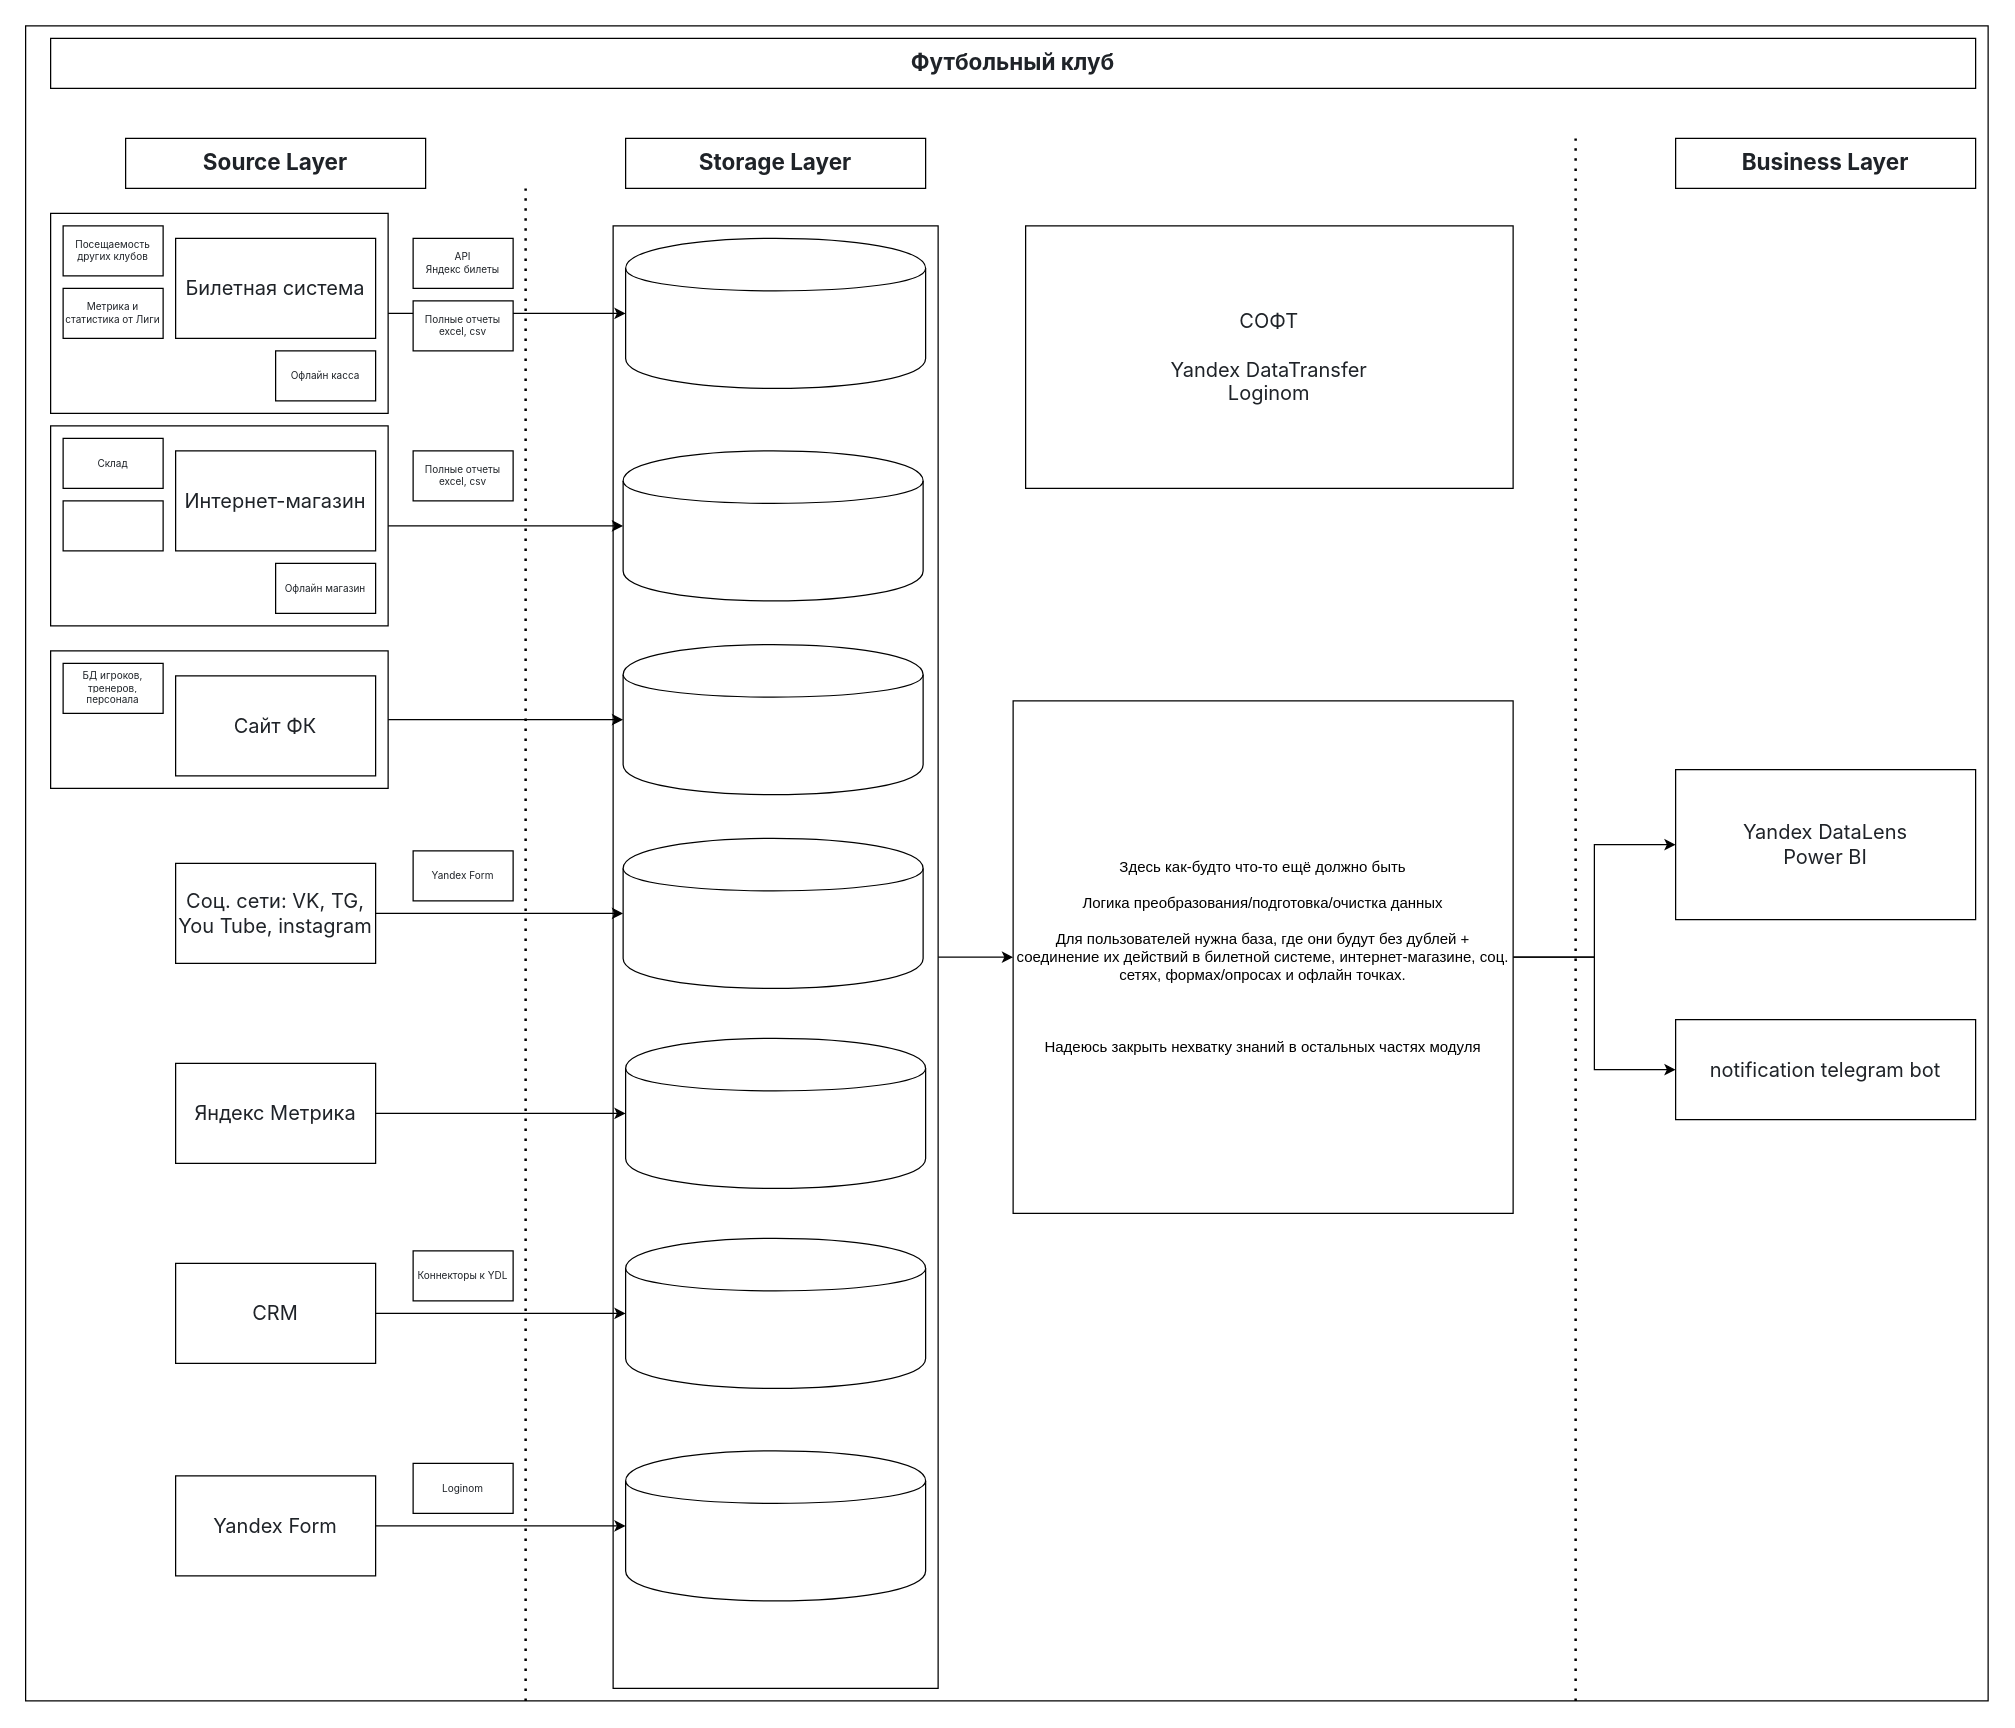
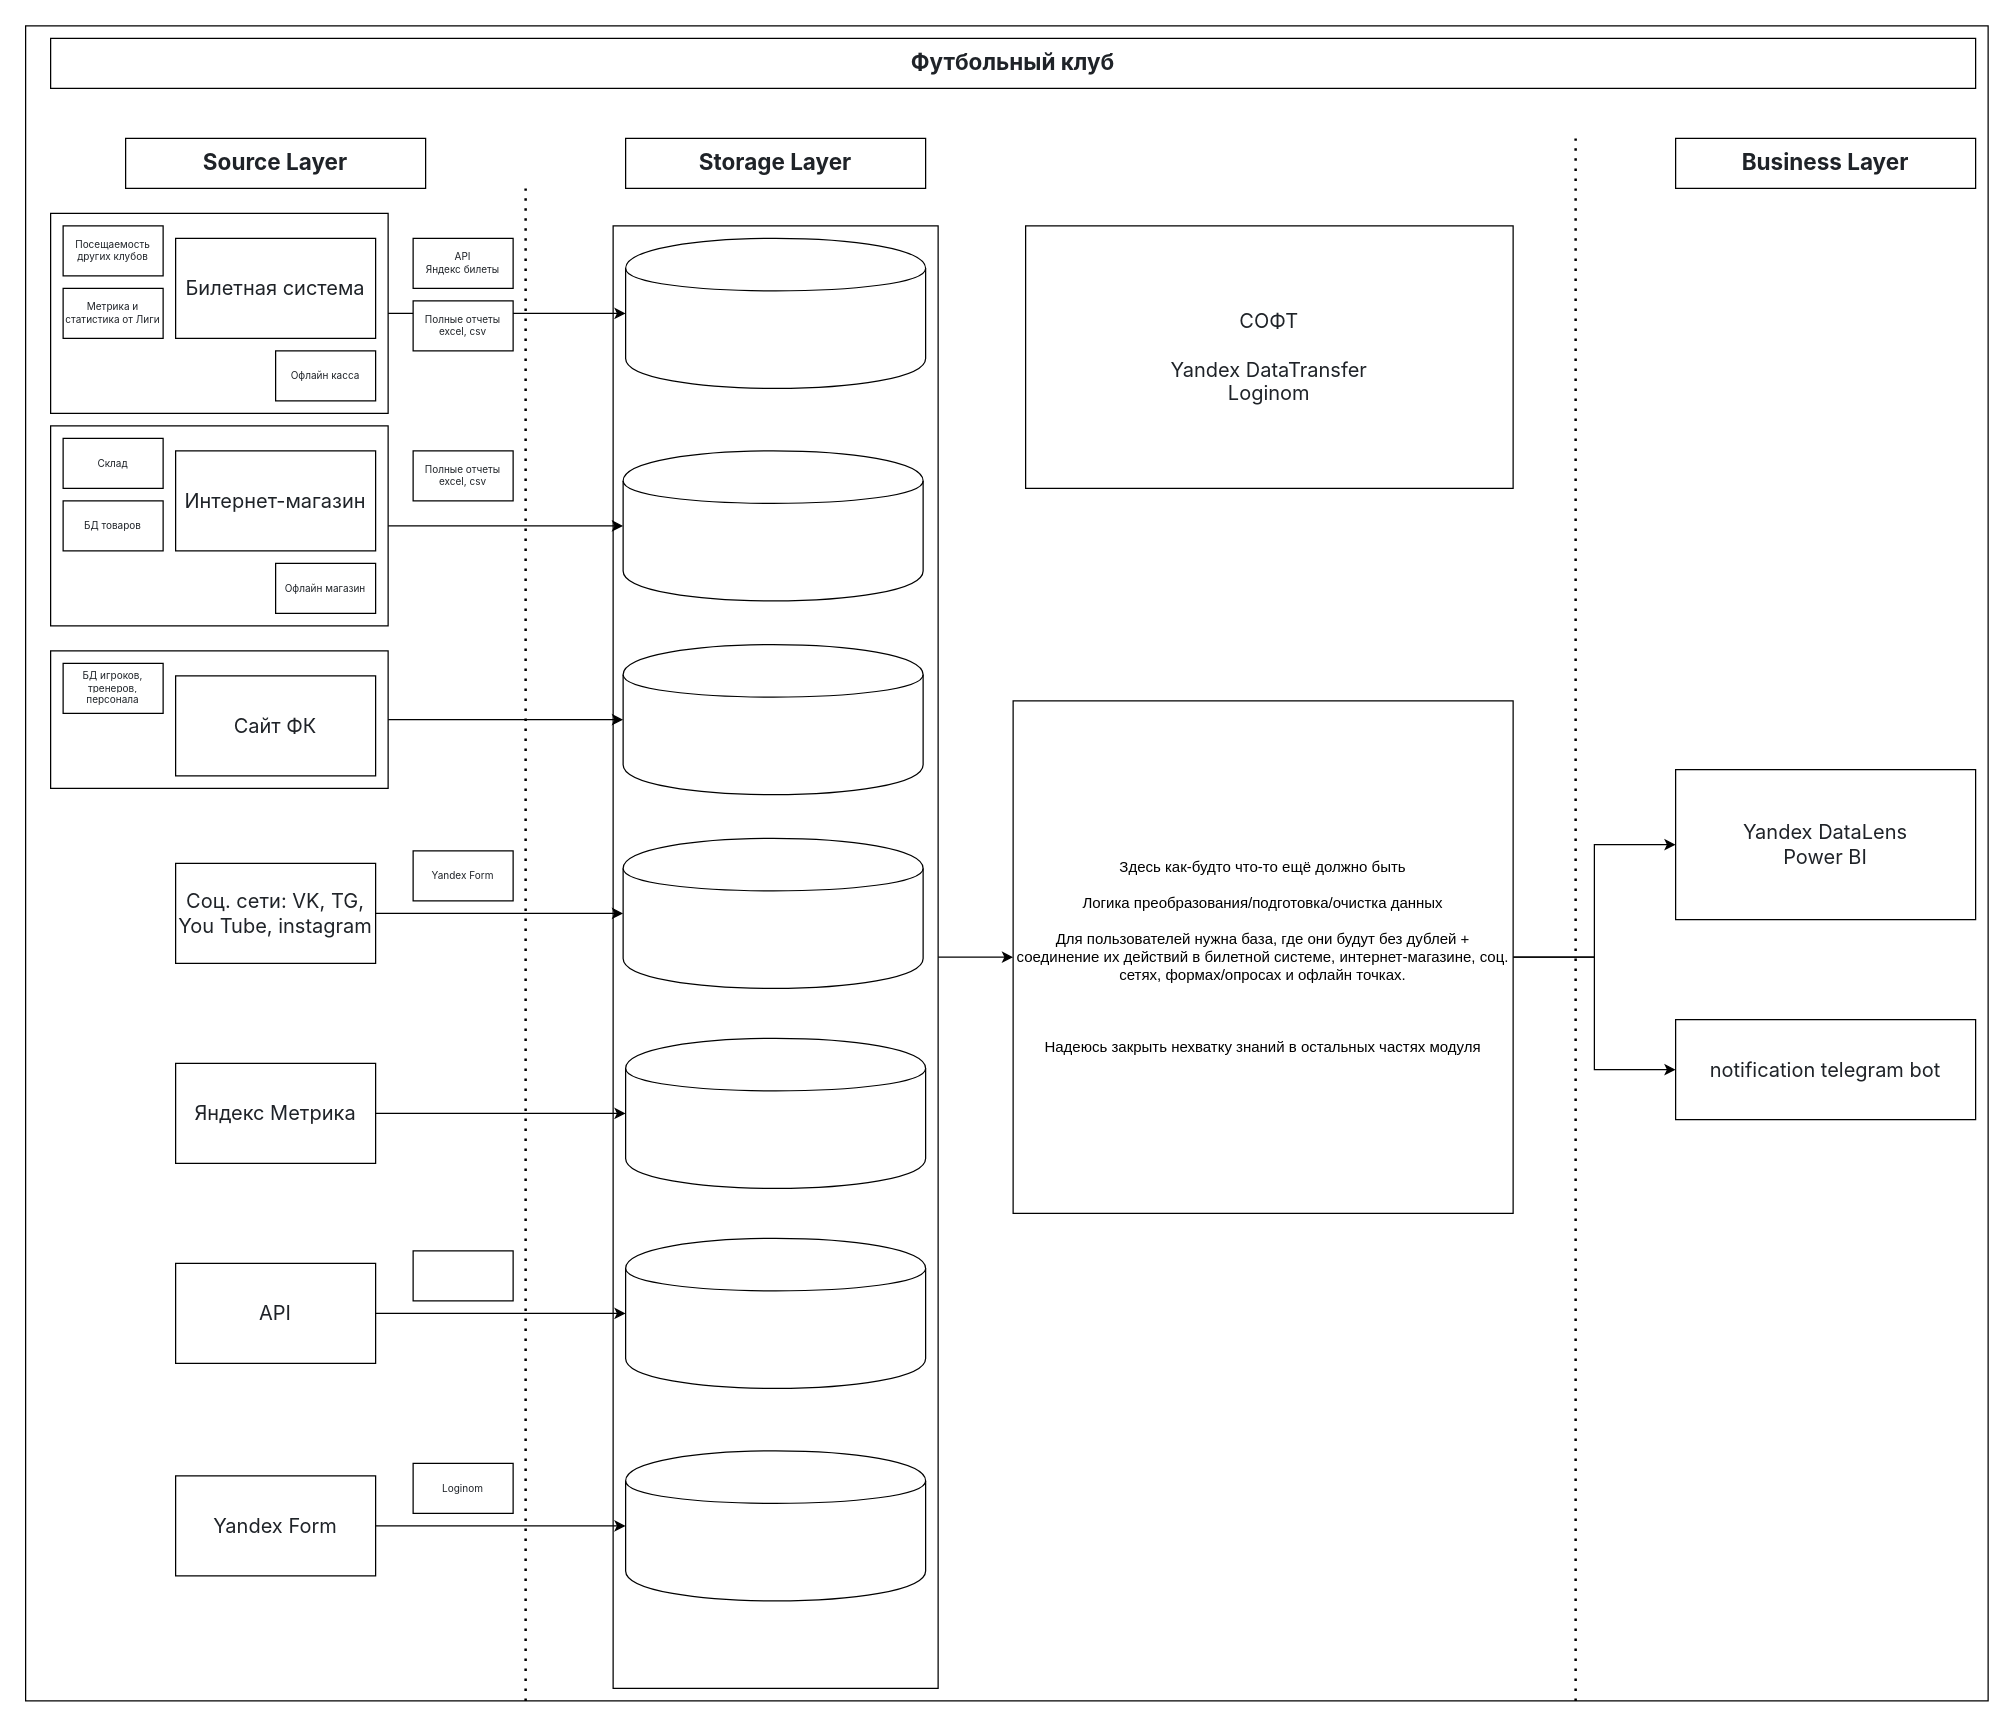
+ <mxCell id="38" value="&lt;span style=&quot;color: rgb(31, 35, 40); font-family: -apple-system, &amp;quot;system-ui&amp;quot;, &amp;quot;Segoe UI&amp;quot;, &amp;quot;Noto Sans&amp;quot;, Helvetica, Arial, sans-serif, &amp;quot;Apple Color Emoji&amp;quot;, &amp;quot;Segoe UI Emoji&amp;quot;; text-align: left; background-color: rgb(255, 255, 255);&quot;&gt;БД товаров&lt;/span&gt;" style="text;html=1;align=center;verticalAlign=middle;whiteSpace=wrap;rounded=0;fontSize=8;" vertex="1" parent="1"><mxGeometry x="50" y="400" width="80" height="40" as="geometry" /></mxCell>
- <mxCell id="72" value="&lt;div style=&quot;&quot;&gt;&lt;font face=&quot;-apple-system, system-ui, Segoe UI, Noto Sans, Helvetica, Arial, sans-serif, Apple Color Emoji, Segoe UI Emoji&quot; color=&quot;#1f2328&quot;&gt;&lt;span style=&quot;background-color: rgb(255, 255, 255);&quot;&gt;Коннекторы к YDL&lt;/span&gt;&lt;/font&gt;&lt;/div&gt;" style="text;html=1;align=center;verticalAlign=middle;whiteSpace=wrap;rounded=0;fontSize=8;" vertex="1" parent="1"><mxGeometry x="330" y="1000" width="80" height="40" as="geometry" /></mxCell>
- <mxCell id="54" value="&lt;div style=&quot;text-align: left;&quot;&gt;&lt;font face=&quot;-apple-system, system-ui, Segoe UI, Noto Sans, Helvetica, Arial, sans-serif, Apple Color Emoji, Segoe UI Emoji&quot; color=&quot;#1f2328&quot;&gt;&lt;span style=&quot;font-size: 16px; background-color: rgb(255, 255, 255);&quot;&gt;CRM&lt;/span&gt;&lt;/font&gt;&lt;/div&gt;" style="text;html=1;align=center;verticalAlign=middle;whiteSpace=wrap;rounded=0;" vertex="1" parent="1"><mxGeometry x="140" y="1010" width="160" height="80" as="geometry" /></mxCell>
+ <mxCell id="54" value="&lt;div style=&quot;text-align: left;&quot;&gt;&lt;font face=&quot;-apple-system, system-ui, Segoe UI, Noto Sans, Helvetica, Arial, sans-serif, Apple Color Emoji, Segoe UI Emoji&quot; color=&quot;#1f2328&quot;&gt;&lt;span style=&quot;font-size: 16px; background-color: rgb(255, 255, 255);&quot;&gt;API&lt;/span&gt;&lt;/font&gt;&lt;/div&gt;" style="text;html=1;align=center;verticalAlign=middle;whiteSpace=wrap;rounded=0;" vertex="1" parent="1"><mxGeometry x="140" y="1010" width="160" height="80" as="geometry" /></mxCell>
